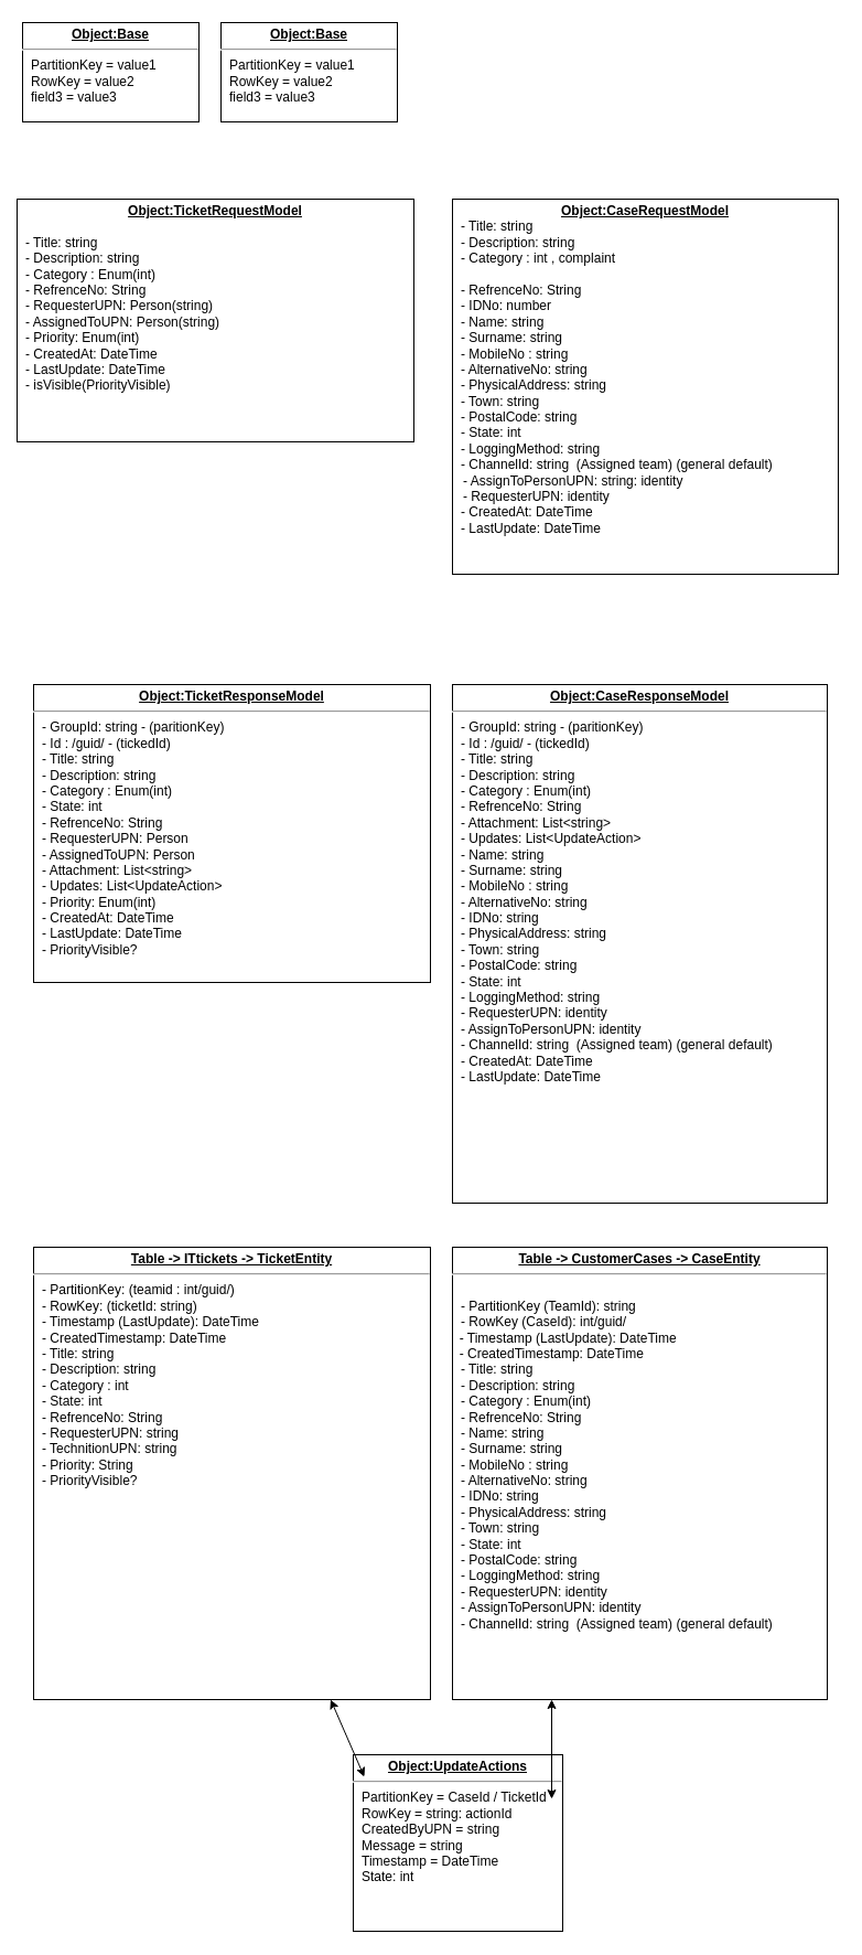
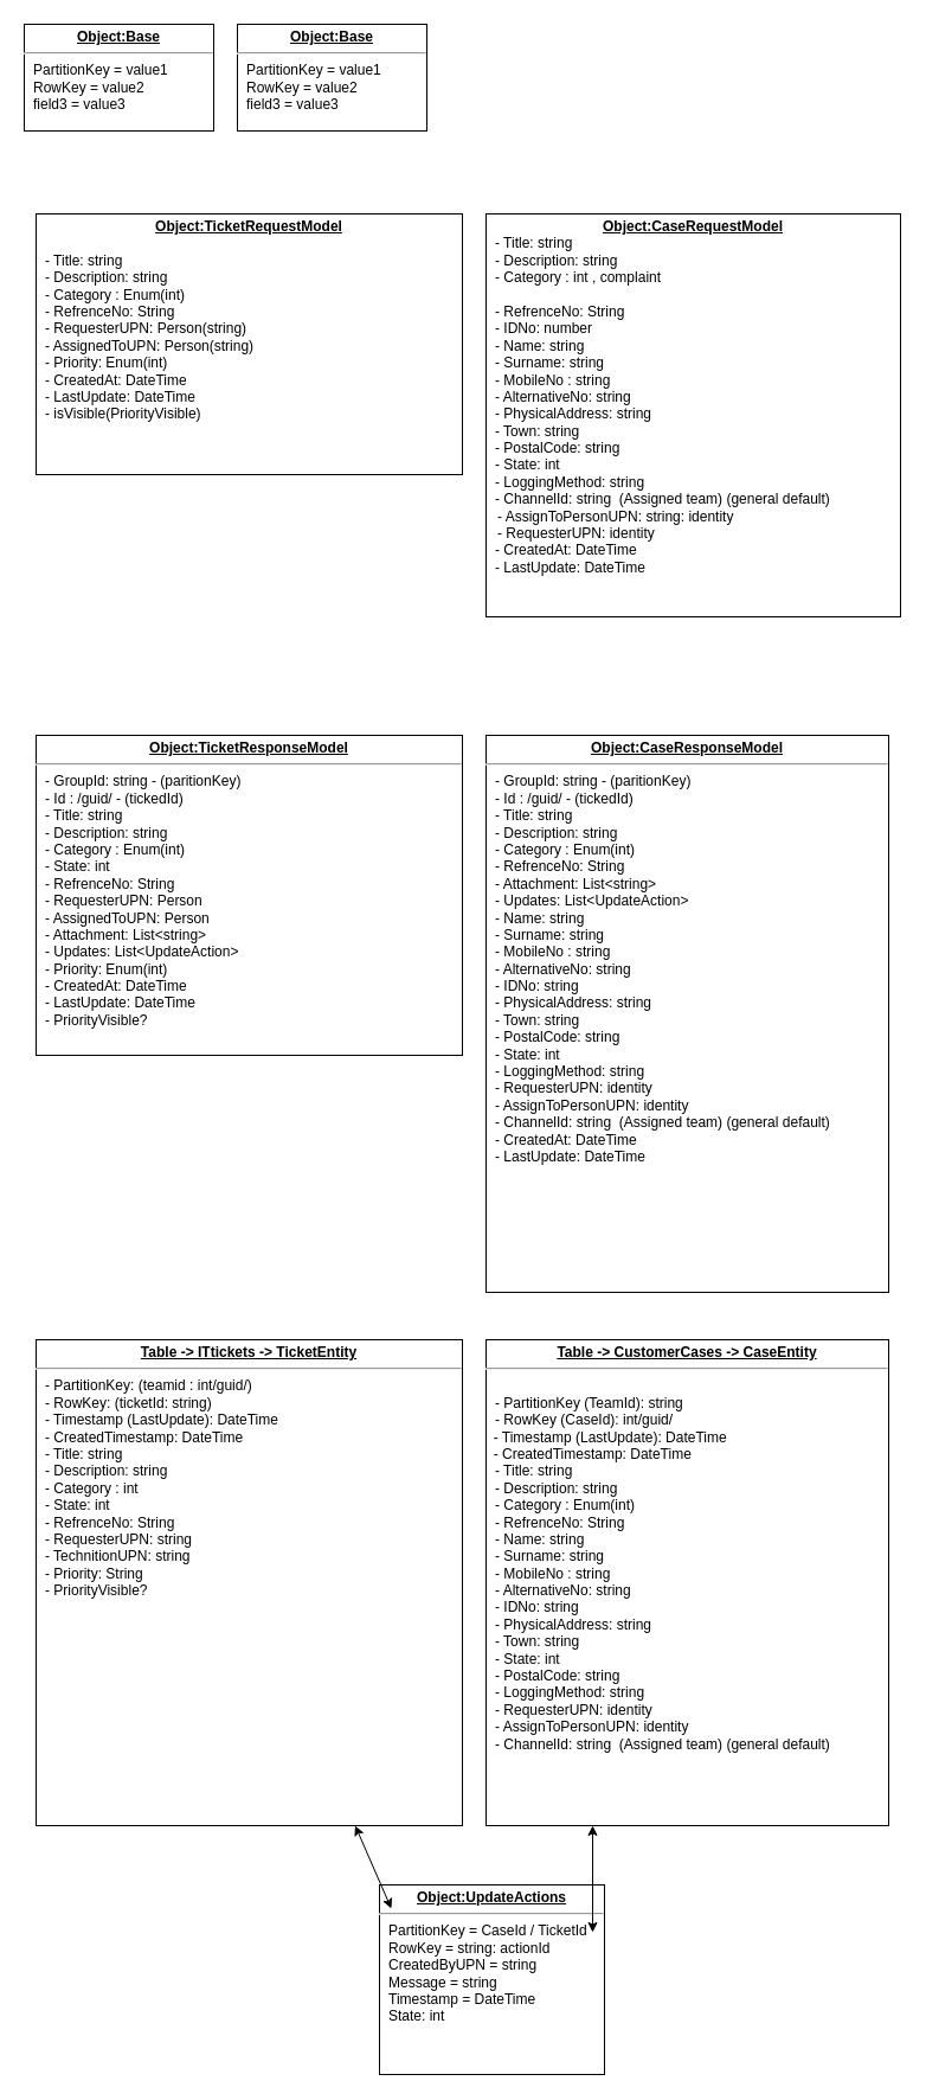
- <mxCell id="2" value="&lt;p style=&quot;margin: 0px ; margin-top: 4px ; text-align: center ; text-decoration: underline&quot;&gt;&lt;b&gt;Object:TicketRequestModel&lt;/b&gt;&lt;/p&gt;&lt;p style=&quot;margin: 0px ; margin-left: 8px&quot;&gt;&lt;br&gt;&lt;/p&gt;&lt;p style=&quot;margin: 0px ; margin-left: 8px&quot;&gt;- Title: string&lt;/p&gt;&lt;p style=&quot;margin: 0px ; margin-left: 8px&quot;&gt;- Description: string&lt;/p&gt;&lt;p style=&quot;margin: 0px ; margin-left: 8px&quot;&gt;- Category : Enum(int)&lt;/p&gt;&lt;p style=&quot;margin: 0px ; margin-left: 8px&quot;&gt;- RefrenceNo: String&lt;/p&gt;&lt;p style=&quot;margin: 0px ; margin-left: 8px&quot;&gt;- RequesterUPN: Person(string)&lt;/p&gt;&lt;p style=&quot;margin: 0px ; margin-left: 8px&quot;&gt;- AssignedToUPN: Person(string)&lt;/p&gt;&lt;p style=&quot;margin: 0px ; margin-left: 8px&quot;&gt;- Priority: Enum(int)&lt;/p&gt;&lt;p style=&quot;margin: 0px ; margin-left: 8px&quot;&gt;&lt;span&gt;- CreatedAt: DateTime&lt;/span&gt;&lt;/p&gt;&lt;p style=&quot;margin: 0px ; margin-left: 8px&quot;&gt;- LastUpdate: DateTime&lt;/p&gt;&lt;p style=&quot;margin: 0px ; margin-left: 8px&quot;&gt;- isVisible(PriorityVisible)&lt;/p&gt;" style="verticalAlign=top;align=left;overflow=fill;fontSize=12;fontFamily=Helvetica;html=1;" parent="1" vertex="1"><mxGeometry x="15" y="180" width="360" height="220" as="geometry" /></mxCell>
+ <mxCell id="2" value="&lt;p style=&quot;margin: 0px ; margin-top: 4px ; text-align: center ; text-decoration: underline&quot;&gt;&lt;b&gt;Object:TicketRequestModel&lt;/b&gt;&lt;/p&gt;&lt;p style=&quot;margin: 0px ; margin-left: 8px&quot;&gt;&lt;br&gt;&lt;/p&gt;&lt;p style=&quot;margin: 0px ; margin-left: 8px&quot;&gt;- Title: string&lt;/p&gt;&lt;p style=&quot;margin: 0px ; margin-left: 8px&quot;&gt;- Description: string&lt;/p&gt;&lt;p style=&quot;margin: 0px ; margin-left: 8px&quot;&gt;- Category : Enum(int)&lt;/p&gt;&lt;p style=&quot;margin: 0px ; margin-left: 8px&quot;&gt;- RefrenceNo: String&lt;/p&gt;&lt;p style=&quot;margin: 0px ; margin-left: 8px&quot;&gt;- RequesterUPN: Person(string)&lt;/p&gt;&lt;p style=&quot;margin: 0px ; margin-left: 8px&quot;&gt;- AssignedToUPN: Person(string)&lt;/p&gt;&lt;p style=&quot;margin: 0px ; margin-left: 8px&quot;&gt;- Priority: Enum(int)&lt;/p&gt;&lt;p style=&quot;margin: 0px ; margin-left: 8px&quot;&gt;&lt;span&gt;- CreatedAt: DateTime&lt;/span&gt;&lt;/p&gt;&lt;p style=&quot;margin: 0px ; margin-left: 8px&quot;&gt;- LastUpdate: DateTime&lt;/p&gt;&lt;p style=&quot;margin: 0px ; margin-left: 8px&quot;&gt;- isVisible(PriorityVisible)&lt;/p&gt;" style="verticalAlign=top;align=left;overflow=fill;fontSize=12;fontFamily=Helvetica;html=1;" parent="1" vertex="1"><mxGeometry x="30" y="180" width="360" height="220" as="geometry" /></mxCell>
